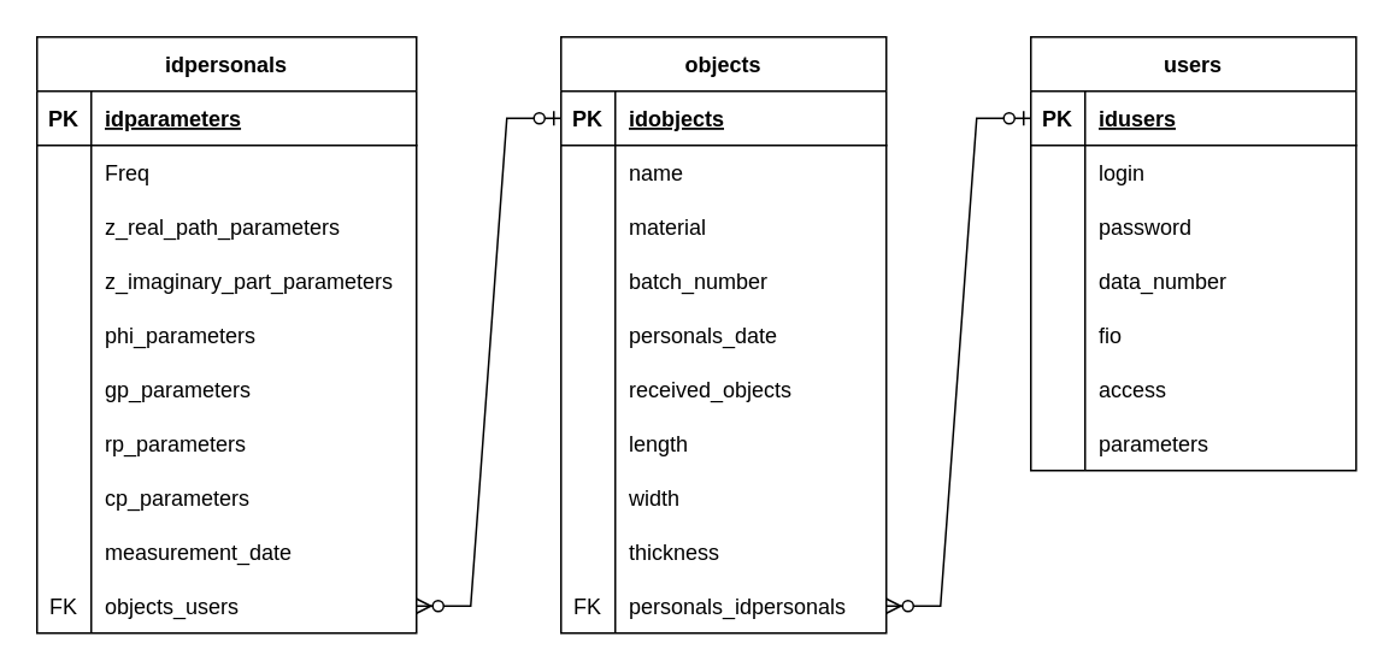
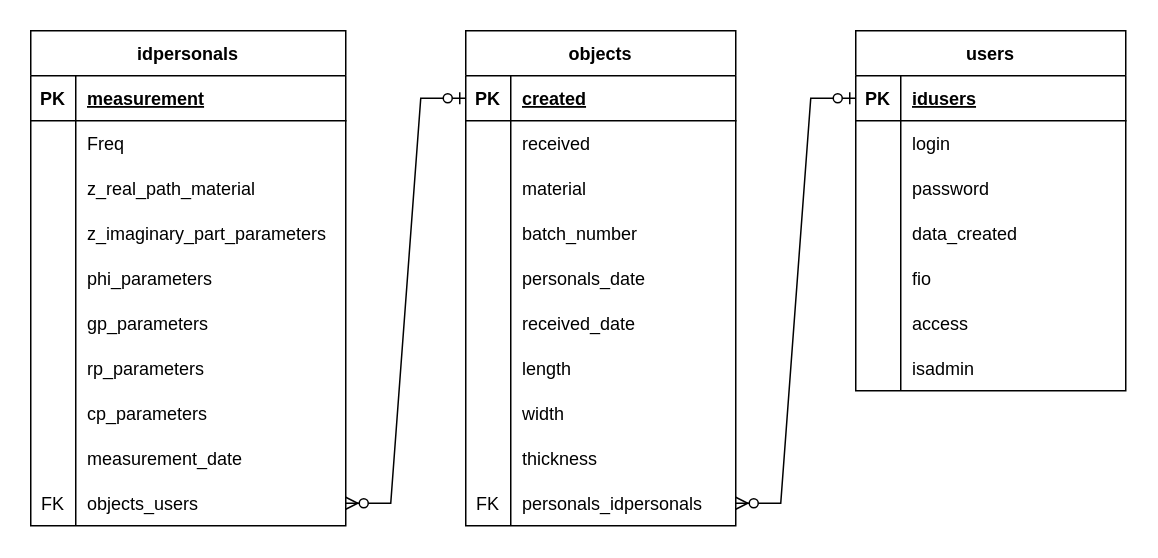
- <mxCell id="36" value="idparameters" style="shape=partialRectangle;connectable=0;fillColor=none;top=0;left=0;bottom=0;right=0;align=left;spacingLeft=6;fontStyle=5;overflow=hidden;" vertex="1" parent="34"><mxGeometry x="30" width="180" height="30" as="geometry"><mxRectangle width="180" height="30" as="alternateBounds" /></mxGeometry></mxCell>
+ <mxCell id="36" value="measurement" style="shape=partialRectangle;connectable=0;fillColor=none;top=0;left=0;bottom=0;right=0;align=left;spacingLeft=6;fontStyle=5;overflow=hidden;" vertex="1" parent="34"><mxGeometry x="30" width="180" height="30" as="geometry"><mxRectangle width="180" height="30" as="alternateBounds" /></mxGeometry></mxCell>
- <mxCell id="5" value="idobjects" style="shape=partialRectangle;connectable=0;fillColor=none;top=0;left=0;bottom=0;right=0;align=left;spacingLeft=6;fontStyle=5;overflow=hidden;" vertex="1" parent="3"><mxGeometry x="30" width="150" height="30" as="geometry"><mxRectangle width="150" height="30" as="alternateBounds" /></mxGeometry></mxCell>
+ <mxCell id="5" value="created" style="shape=partialRectangle;connectable=0;fillColor=none;top=0;left=0;bottom=0;right=0;align=left;spacingLeft=6;fontStyle=5;overflow=hidden;" vertex="1" parent="3"><mxGeometry x="30" width="150" height="30" as="geometry"><mxRectangle width="150" height="30" as="alternateBounds" /></mxGeometry></mxCell>
- <mxCell id="8" value="name" style="shape=partialRectangle;connectable=0;fillColor=none;top=0;left=0;bottom=0;right=0;align=left;spacingLeft=6;overflow=hidden;" vertex="1" parent="6"><mxGeometry x="30" width="150" height="30" as="geometry"><mxRectangle width="150" height="30" as="alternateBounds" /></mxGeometry></mxCell>
+ <mxCell id="8" value="received" style="shape=partialRectangle;connectable=0;fillColor=none;top=0;left=0;bottom=0;right=0;align=left;spacingLeft=6;overflow=hidden;" vertex="1" parent="6"><mxGeometry x="30" width="150" height="30" as="geometry"><mxRectangle width="150" height="30" as="alternateBounds" /></mxGeometry></mxCell>
- <mxCell id="42" value="z_real_path_parameters" style="shape=partialRectangle;connectable=0;fillColor=none;top=0;left=0;bottom=0;right=0;align=left;spacingLeft=6;overflow=hidden;" vertex="1" parent="40"><mxGeometry x="30" width="180" height="30" as="geometry"><mxRectangle width="180" height="30" as="alternateBounds" /></mxGeometry></mxCell>
+ <mxCell id="42" value="z_real_path_material" style="shape=partialRectangle;connectable=0;fillColor=none;top=0;left=0;bottom=0;right=0;align=left;spacingLeft=6;overflow=hidden;" vertex="1" parent="40"><mxGeometry x="30" width="180" height="30" as="geometry"><mxRectangle width="180" height="30" as="alternateBounds" /></mxGeometry></mxCell>
- <mxCell id="76" value="data_number" style="shape=partialRectangle;connectable=0;fillColor=none;top=0;left=0;bottom=0;right=0;align=left;spacingLeft=6;overflow=hidden;" vertex="1" parent="74"><mxGeometry x="30" width="150" height="30" as="geometry"><mxRectangle width="150" height="30" as="alternateBounds" /></mxGeometry></mxCell>
+ <mxCell id="76" value="data_created" style="shape=partialRectangle;connectable=0;fillColor=none;top=0;left=0;bottom=0;right=0;align=left;spacingLeft=6;overflow=hidden;" vertex="1" parent="74"><mxGeometry x="30" width="150" height="30" as="geometry"><mxRectangle width="150" height="30" as="alternateBounds" /></mxGeometry></mxCell>
- <mxCell id="20" value="received_objects" style="shape=partialRectangle;connectable=0;fillColor=none;top=0;left=0;bottom=0;right=0;align=left;spacingLeft=6;overflow=hidden;" vertex="1" parent="18"><mxGeometry x="30" width="150" height="30" as="geometry"><mxRectangle width="150" height="30" as="alternateBounds" /></mxGeometry></mxCell>
+ <mxCell id="20" value="received_date" style="shape=partialRectangle;connectable=0;fillColor=none;top=0;left=0;bottom=0;right=0;align=left;spacingLeft=6;overflow=hidden;" vertex="1" parent="18"><mxGeometry x="30" width="150" height="30" as="geometry"><mxRectangle width="150" height="30" as="alternateBounds" /></mxGeometry></mxCell>
- <mxCell id="85" value="parameters" style="shape=partialRectangle;connectable=0;fillColor=none;top=0;left=0;bottom=0;right=0;align=left;spacingLeft=6;overflow=hidden;" vertex="1" parent="83"><mxGeometry x="30" width="150" height="30" as="geometry"><mxRectangle width="150" height="30" as="alternateBounds" /></mxGeometry></mxCell>
+ <mxCell id="85" value="isadmin" style="shape=partialRectangle;connectable=0;fillColor=none;top=0;left=0;bottom=0;right=0;align=left;spacingLeft=6;overflow=hidden;" vertex="1" parent="83"><mxGeometry x="30" width="150" height="30" as="geometry"><mxRectangle width="150" height="30" as="alternateBounds" /></mxGeometry></mxCell>
